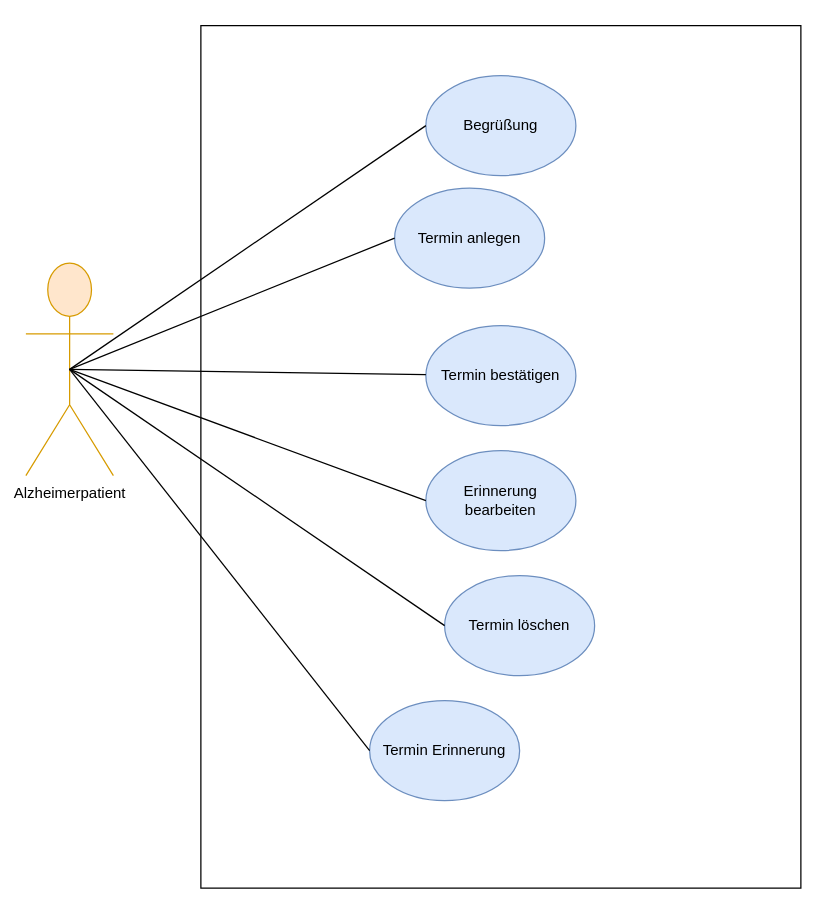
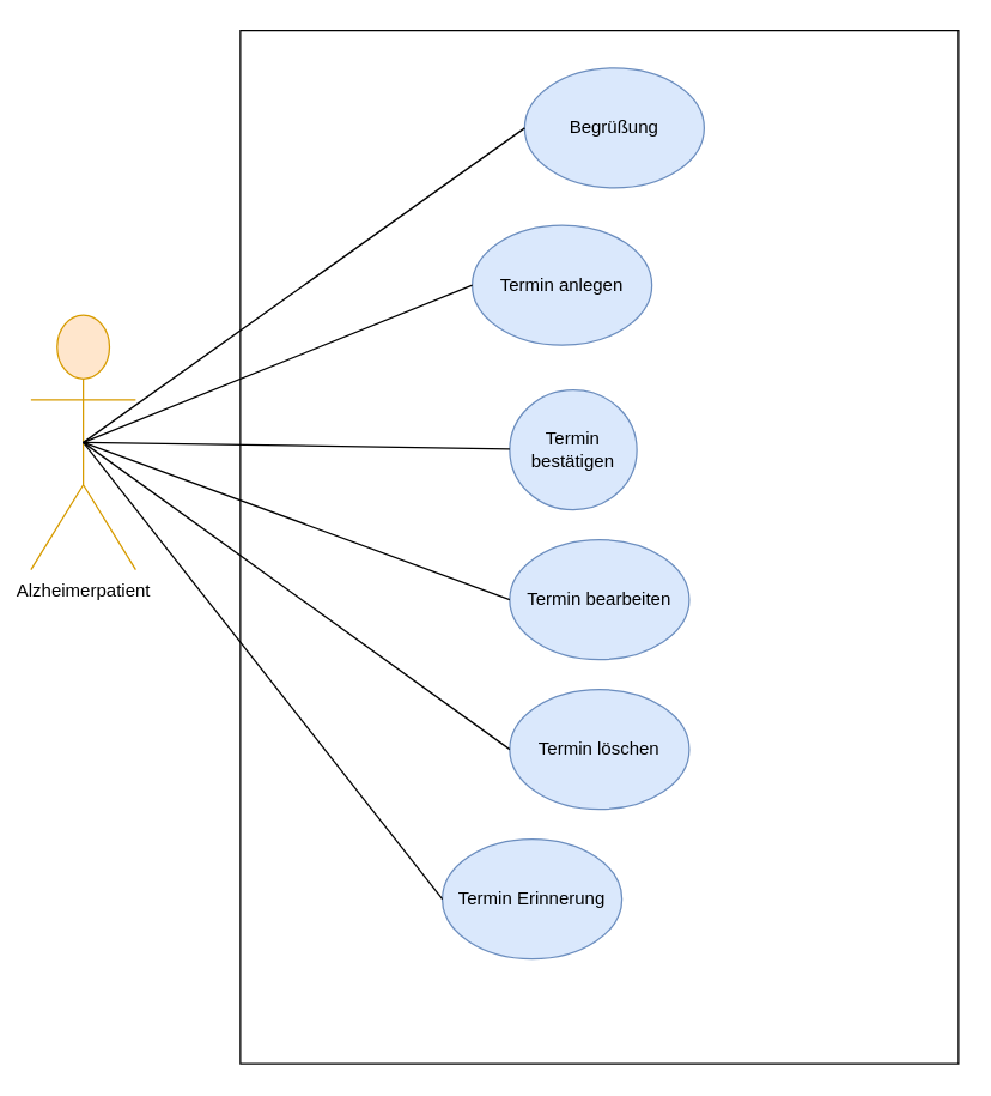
- <mxCell id="4" value="Begrüßung" style="ellipse;whiteSpace=wrap;html=1;fillColor=#dae8fc;strokeColor=#6c8ebf;" vertex="1" parent="1"><mxGeometry x="340" y="60" width="120" height="80" as="geometry" /></mxCell>
+ <mxCell id="4" value="Begrüßung" style="ellipse;whiteSpace=wrap;html=1;fillColor=#dae8fc;strokeColor=#6c8ebf;" vertex="1" parent="1"><mxGeometry x="350" y="45" width="120" height="80" as="geometry" /></mxCell>
- <mxCell id="6" value="Termin bestätigen" style="ellipse;whiteSpace=wrap;html=1;fillColor=#dae8fc;strokeColor=#6c8ebf;" vertex="1" parent="1"><mxGeometry x="340" y="260" width="120" height="80" as="geometry" /></mxCell>
+ <mxCell id="6" value="Termin bestätigen" style="ellipse;whiteSpace=wrap;html=1;fillColor=#dae8fc;strokeColor=#6c8ebf;" vertex="1" parent="1"><mxGeometry x="340" y="260" width="85" height="80" as="geometry" /></mxCell>
- <mxCell id="7" value="Erinnerung bearbeiten" style="ellipse;whiteSpace=wrap;html=1;fillColor=#dae8fc;strokeColor=#6c8ebf;" vertex="1" parent="1"><mxGeometry x="340" y="360" width="120" height="80" as="geometry" /></mxCell>
+ <mxCell id="7" value="Termin bearbeiten" style="ellipse;whiteSpace=wrap;html=1;fillColor=#dae8fc;strokeColor=#6c8ebf;" vertex="1" parent="1"><mxGeometry x="340" y="360" width="120" height="80" as="geometry" /></mxCell>
- <mxCell id="8" value="Termin löschen" style="ellipse;whiteSpace=wrap;html=1;fillColor=#dae8fc;strokeColor=#6c8ebf;" vertex="1" parent="1"><mxGeometry x="355" y="460" width="120" height="80" as="geometry" /></mxCell>
+ <mxCell id="8" value="Termin löschen" style="ellipse;whiteSpace=wrap;html=1;fillColor=#dae8fc;strokeColor=#6c8ebf;" vertex="1" parent="1"><mxGeometry x="340" y="460" width="120" height="80" as="geometry" /></mxCell>
